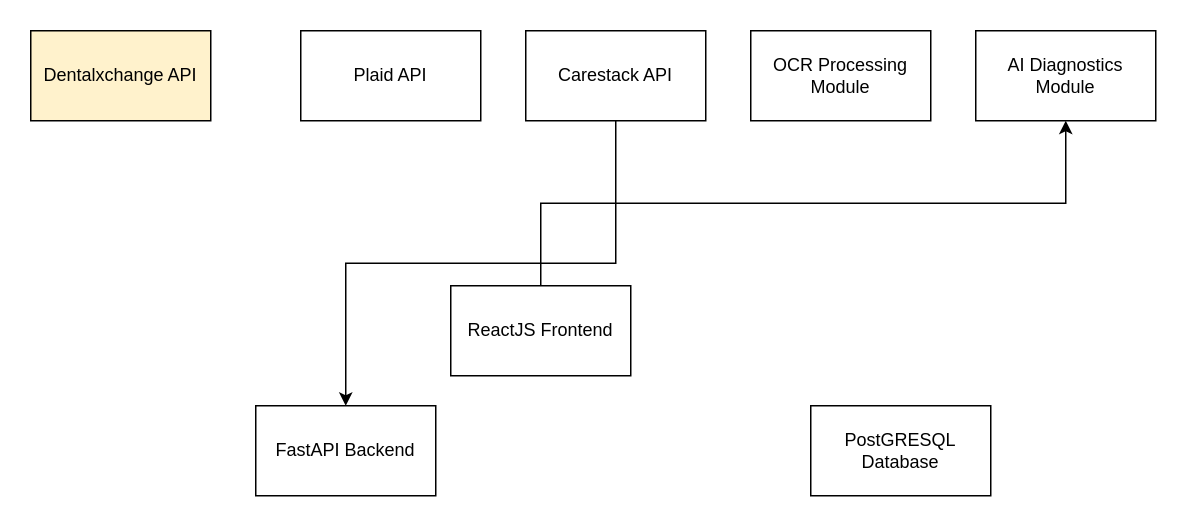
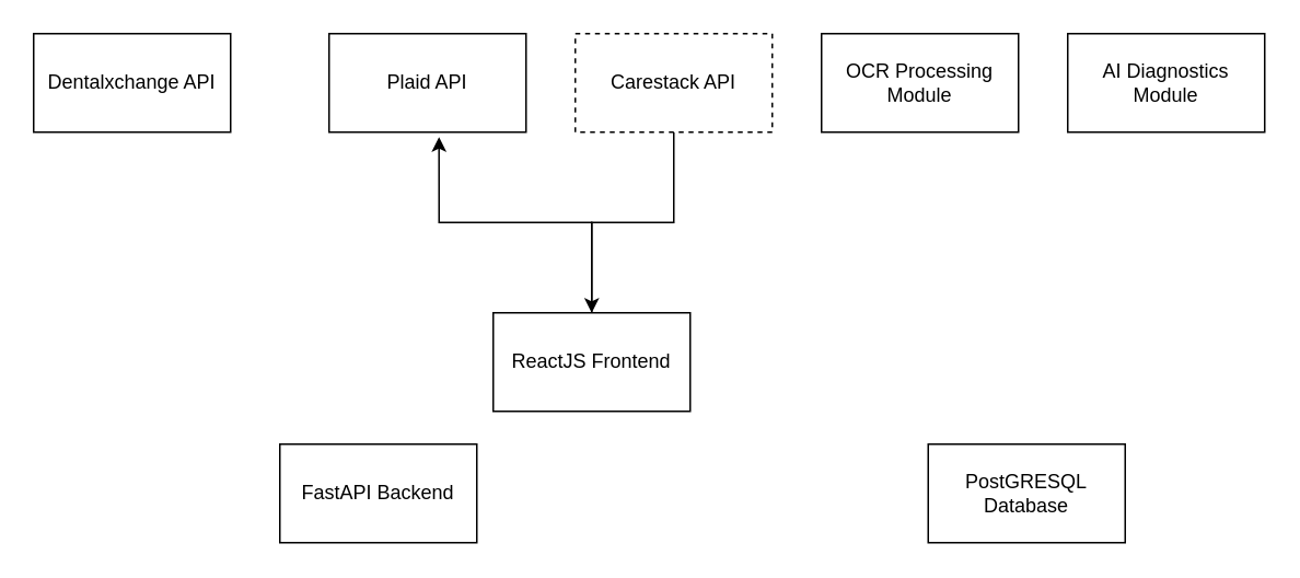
- <mxCell id="5" value="Dentalxchange API" style="rounded=0;whiteSpace=wrap;html=1;fillColor=#fff2cc;" vertex="1" parent="1"><mxGeometry x="20" y="20" width="120" height="60" as="geometry" /></mxCell>
+ <mxCell id="5" value="Dentalxchange API" style="rounded=0;whiteSpace=wrap;html=1;" vertex="1" parent="1"><mxGeometry x="20" y="20" width="120" height="60" as="geometry" /></mxCell>
- <mxCell id="8" value="Carestack API" style="rounded=0;whiteSpace=wrap;html=1;" vertex="1" parent="1"><mxGeometry x="350" y="20" width="120" height="60" as="geometry" /></mxCell>
+ <mxCell id="8" value="Carestack API" style="rounded=0;whiteSpace=wrap;html=1;dashed=1;" vertex="1" parent="1"><mxGeometry x="350" y="20" width="120" height="60" as="geometry" /></mxCell>
- <mxCell id="11" style="edgeStyle=orthogonalEdgeStyle;rounded=0;orthogonalLoop=1;jettySize=auto;html=1;exitX=0.5;exitY=0;exitDx=0;exitDy=0;" edge="1" parent="1" source="3" target="10"><mxGeometry relative="1" as="geometry" /></mxCell>
+ <mxCell id="11" style="edgeStyle=orthogonalEdgeStyle;rounded=0;orthogonalLoop=1;jettySize=auto;html=1;exitX=0.5;exitY=0;exitDx=0;exitDy=0;entryX=0.558;entryY=1.05;entryDx=0;entryDy=0;entryPerimeter=0;" edge="1" parent="1" source="3" target="6"><mxGeometry relative="1" as="geometry" /></mxCell>
- <mxCell id="7" style="edgeStyle=orthogonalEdgeStyle;rounded=0;orthogonalLoop=1;jettySize=auto;html=1;exitX=0.5;exitY=1;exitDx=0;exitDy=0;entryX=0.5;entryY=0;entryDx=0;entryDy=0;" edge="1" parent="1" source="8" target="2"><mxGeometry relative="1" as="geometry" /></mxCell>
+ <mxCell id="7" style="edgeStyle=orthogonalEdgeStyle;rounded=0;orthogonalLoop=1;jettySize=auto;html=1;exitX=0.5;exitY=1;exitDx=0;exitDy=0;" edge="1" parent="1" source="8" target="3"><mxGeometry relative="1" as="geometry" /></mxCell>
- <mxCell id="4" value="PostGRESQL Database" style="rounded=0;whiteSpace=wrap;html=1;" vertex="1" parent="1"><mxGeometry x="540" y="270" width="120" height="60" as="geometry" /></mxCell>
+ <mxCell id="4" value="PostGRESQL Database" style="rounded=0;whiteSpace=wrap;html=1;" vertex="1" parent="1"><mxGeometry x="565" y="270" width="120" height="60" as="geometry" /></mxCell>
